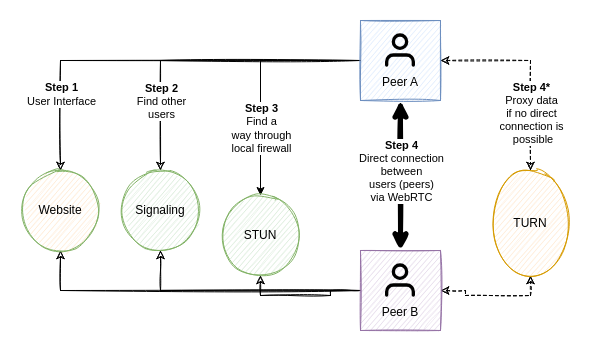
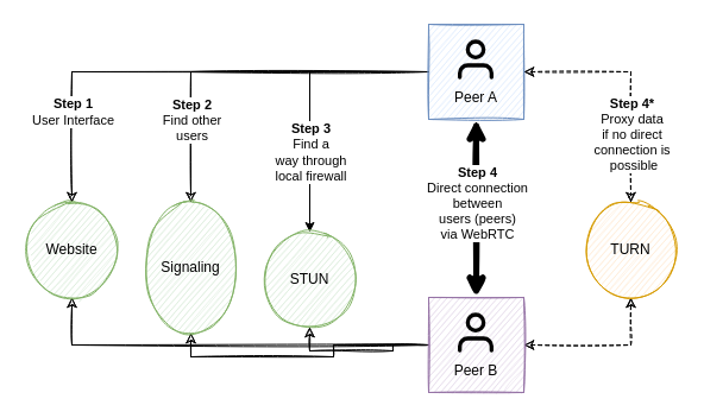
- <mxCell id="20" value="Website" style="ellipse;whiteSpace=wrap;html=1;aspect=fixed;sketch=1;fillColor=#ffe6cc;strokeColor=#82b366;" vertex="1" parent="1"><mxGeometry x="20" y="170" width="80" height="80" as="geometry" /></mxCell>
+ <mxCell id="20" value="Website" style="ellipse;whiteSpace=wrap;html=1;aspect=fixed;sketch=1;fillColor=#d5e8d4;strokeColor=#82b366;" vertex="1" parent="1"><mxGeometry x="20" y="170" width="80" height="80" as="geometry" /></mxCell>
- <mxCell id="18" value="Signaling" style="ellipse;whiteSpace=wrap;html=1;aspect=fixed;sketch=1;fillColor=#d5e8d4;strokeColor=#82b366;" vertex="1" parent="1"><mxGeometry x="120" y="170" width="80" height="80" as="geometry" /></mxCell>
+ <mxCell id="18" value="Signaling" style="ellipse;whiteSpace=wrap;html=1;aspect=fixed;sketch=1;fillColor=#d5e8d4;strokeColor=#82b366;" vertex="1" parent="1"><mxGeometry x="120" y="170" width="80" height="110" as="geometry" /></mxCell>
- <mxCell id="21" value="&lt;div&gt;TURN&lt;/div&gt;" style="ellipse;whiteSpace=wrap;html=1;aspect=fixed;sketch=1;fillColor=#ffe6cc;strokeColor=#d79b00;" vertex="1" parent="1"><mxGeometry x="490" y="170" width="80" height="105" as="geometry" /></mxCell>
+ <mxCell id="21" value="&lt;div&gt;TURN&lt;/div&gt;" style="ellipse;whiteSpace=wrap;html=1;aspect=fixed;sketch=1;fillColor=#ffe6cc;strokeColor=#d79b00;" vertex="1" parent="1"><mxGeometry x="490" y="170" width="80" height="80" as="geometry" /></mxCell>
